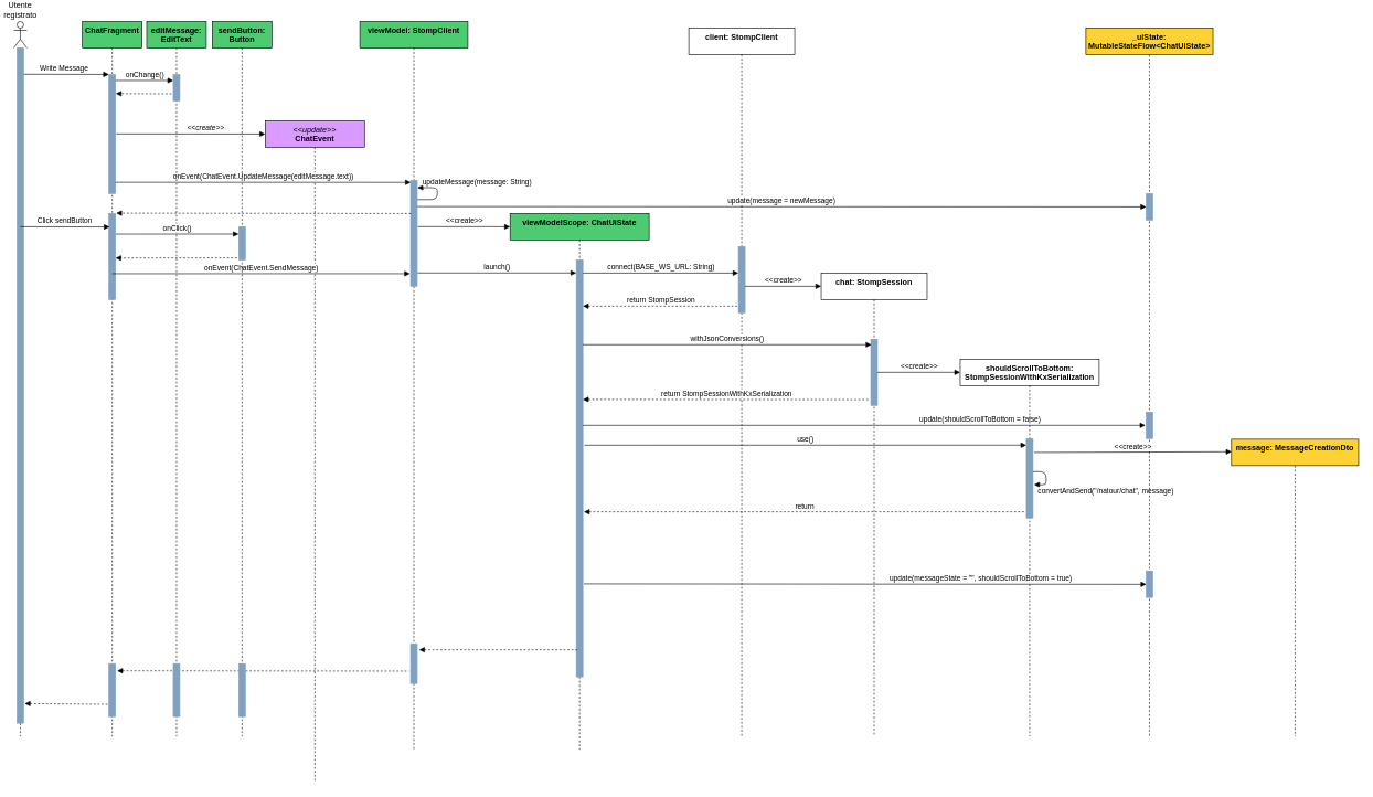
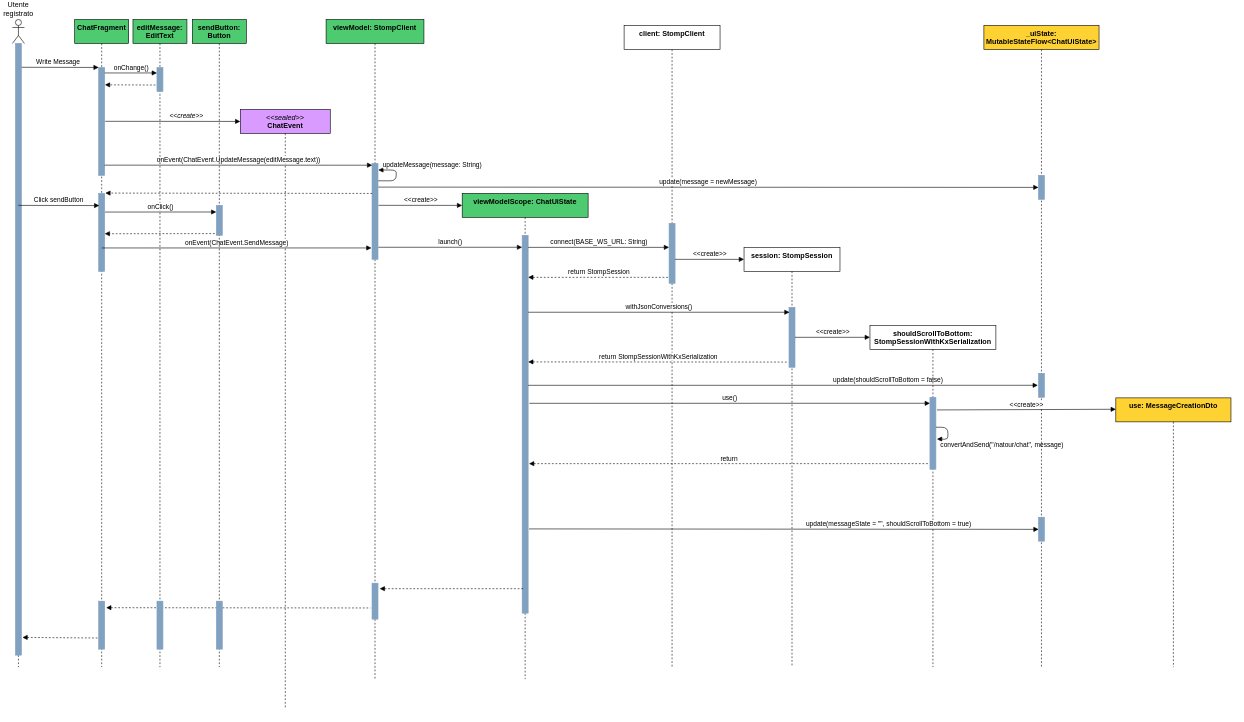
- <mxCell id="13" value="&lt;i&gt;&amp;lt;&amp;lt;update&amp;gt;&amp;gt;&lt;br&gt;&lt;/i&gt;&lt;b&gt;ChatEvent&lt;/b&gt;" style="shape=umlLifeline;perimeter=lifelinePerimeter;whiteSpace=wrap;html=1;container=1;collapsible=0;recursiveResize=0;outlineConnect=0;rounded=0;shadow=0;glass=0;strokeWidth=1;verticalAlign=top;fillColor=#D99BFF;" vertex="1" parent="1"><mxGeometry x="400" y="170" width="150" height="1000" as="geometry" /></mxCell>
+ <mxCell id="13" value="&lt;i&gt;&amp;lt;&amp;lt;sealed&amp;gt;&amp;gt;&lt;br&gt;&lt;/i&gt;&lt;b&gt;ChatEvent&lt;/b&gt;" style="shape=umlLifeline;perimeter=lifelinePerimeter;whiteSpace=wrap;html=1;container=1;collapsible=0;recursiveResize=0;outlineConnect=0;rounded=0;shadow=0;glass=0;strokeWidth=1;verticalAlign=top;fillColor=#D99BFF;" vertex="1" parent="1"><mxGeometry x="400" y="170" width="150" height="1000" as="geometry" /></mxCell>
- <mxCell id="23" value="&lt;b&gt;chat: StompSession&lt;/b&gt;" style="shape=umlLifeline;perimeter=lifelinePerimeter;whiteSpace=wrap;html=1;container=1;collapsible=0;recursiveResize=0;outlineConnect=0;rounded=0;shadow=0;glass=0;strokeWidth=1;verticalAlign=top;" vertex="1" parent="1"><mxGeometry x="1240" y="400" width="160" height="700" as="geometry" /></mxCell>
+ <mxCell id="23" value="&lt;b&gt;session: StompSession&lt;/b&gt;" style="shape=umlLifeline;perimeter=lifelinePerimeter;whiteSpace=wrap;html=1;container=1;collapsible=0;recursiveResize=0;outlineConnect=0;rounded=0;shadow=0;glass=0;strokeWidth=1;verticalAlign=top;" vertex="1" parent="1"><mxGeometry x="1240" y="400" width="160" height="700" as="geometry" /></mxCell>
- <mxCell id="38" value="&lt;b&gt;message: MessageCreationDto&lt;/b&gt;" style="shape=umlLifeline;perimeter=lifelinePerimeter;whiteSpace=wrap;html=1;container=1;collapsible=0;recursiveResize=0;outlineConnect=0;rounded=0;shadow=0;glass=0;strokeWidth=1;verticalAlign=top;fillColor=#FFD233;" vertex="1" parent="1"><mxGeometry x="1860" y="651" width="192" height="449" as="geometry" /></mxCell>
+ <mxCell id="38" value="&lt;b&gt;use: MessageCreationDto&lt;/b&gt;" style="shape=umlLifeline;perimeter=lifelinePerimeter;whiteSpace=wrap;html=1;container=1;collapsible=0;recursiveResize=0;outlineConnect=0;rounded=0;shadow=0;glass=0;strokeWidth=1;verticalAlign=top;fillColor=#FFD233;" vertex="1" parent="1"><mxGeometry x="1860" y="651" width="192" height="449" as="geometry" /></mxCell>
